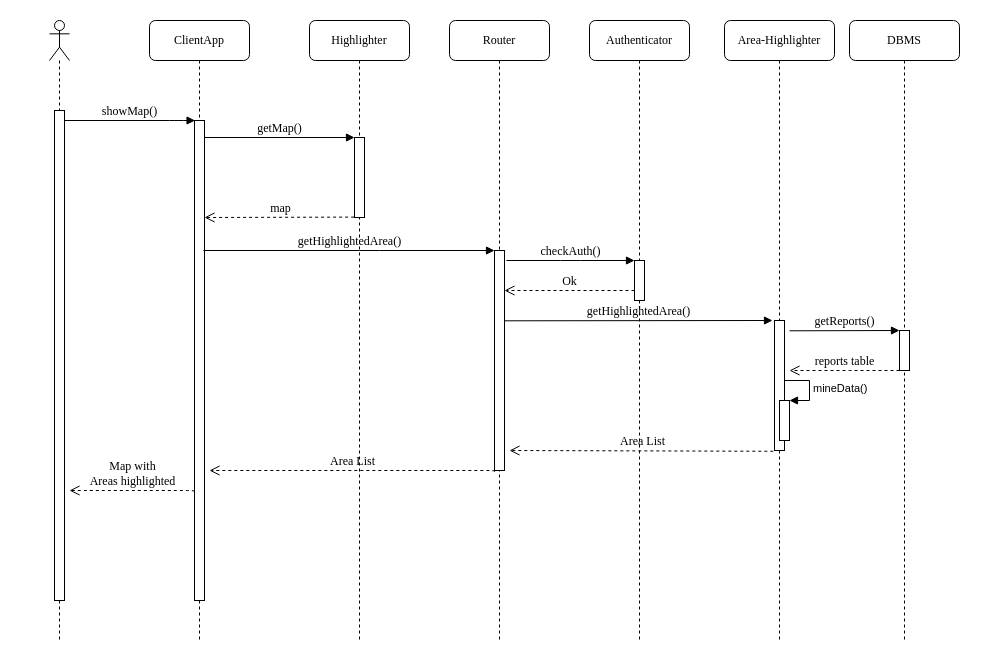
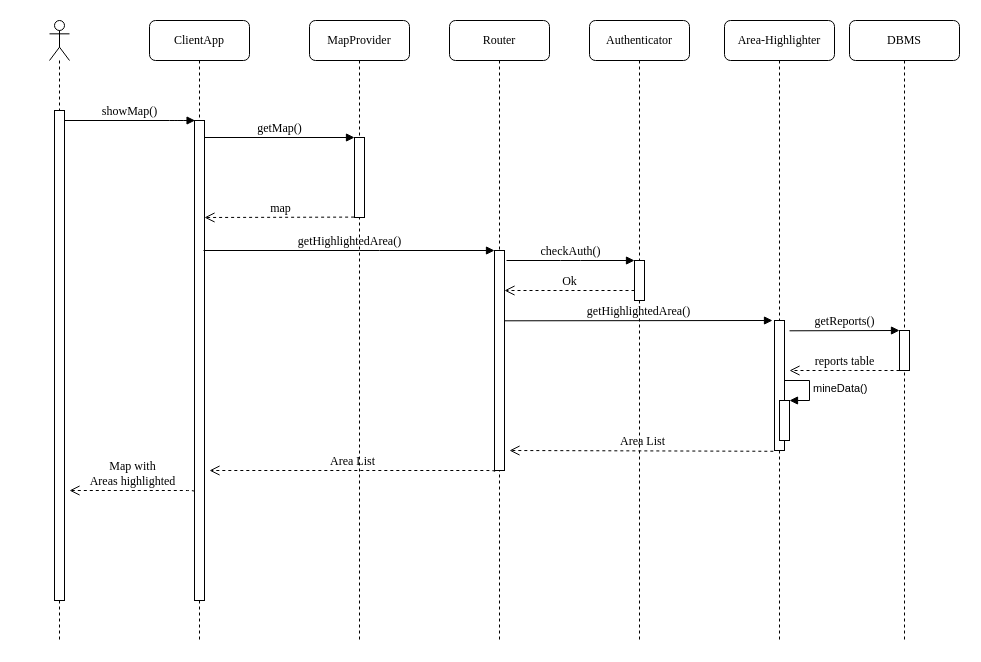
- <mxCell id="4" value="Highlighter" style="shape=umlLifeline;perimeter=lifelinePerimeter;whiteSpace=wrap;html=1;container=1;collapsible=0;recursiveResize=0;outlineConnect=0;rounded=1;shadow=0;comic=0;labelBackgroundColor=none;strokeWidth=1;fontFamily=Verdana;fontSize=12;align=center;" parent="1" vertex="1"><mxGeometry x="309" y="20" width="100" height="620" as="geometry" /></mxCell>
+ <mxCell id="4" value="MapProvider" style="shape=umlLifeline;perimeter=lifelinePerimeter;whiteSpace=wrap;html=1;container=1;collapsible=0;recursiveResize=0;outlineConnect=0;rounded=1;shadow=0;comic=0;labelBackgroundColor=none;strokeWidth=1;fontFamily=Verdana;fontSize=12;align=center;" parent="1" vertex="1"><mxGeometry x="309" y="20" width="100" height="620" as="geometry" /></mxCell>
